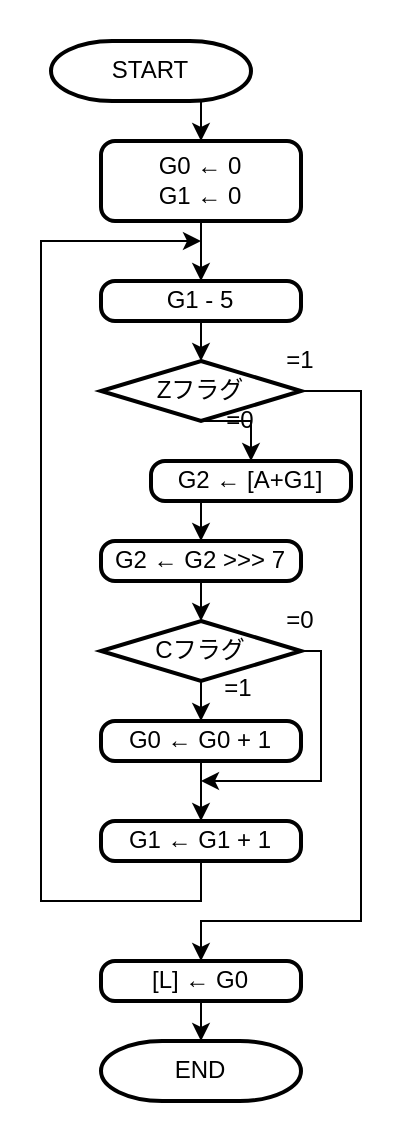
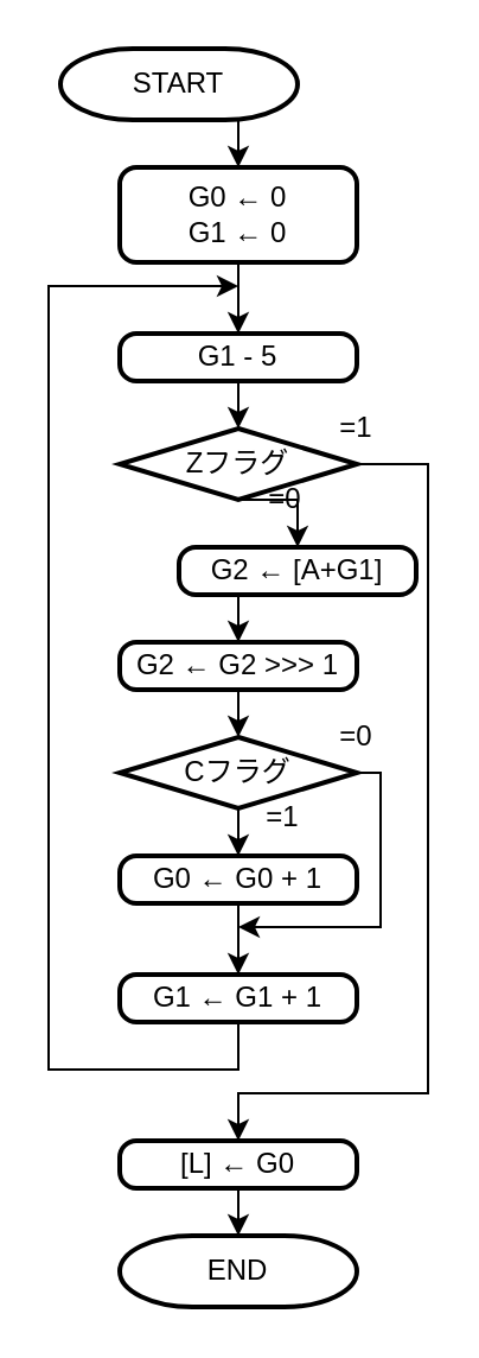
- <mxCell id="10" value="G2 ← G2 &amp;gt;&amp;gt;&amp;gt; 7" style="rounded=1;whiteSpace=wrap;html=1;absoluteArcSize=1;arcSize=14;strokeWidth=2;" parent="1" vertex="1"><mxGeometry x="50" y="270" width="100" height="20" as="geometry" /></mxCell>
+ <mxCell id="10" value="G2 ← G2 &amp;gt;&amp;gt;&amp;gt; 1" style="rounded=1;whiteSpace=wrap;html=1;absoluteArcSize=1;arcSize=14;strokeWidth=2;" parent="1" vertex="1"><mxGeometry x="50" y="270" width="100" height="20" as="geometry" /></mxCell>
